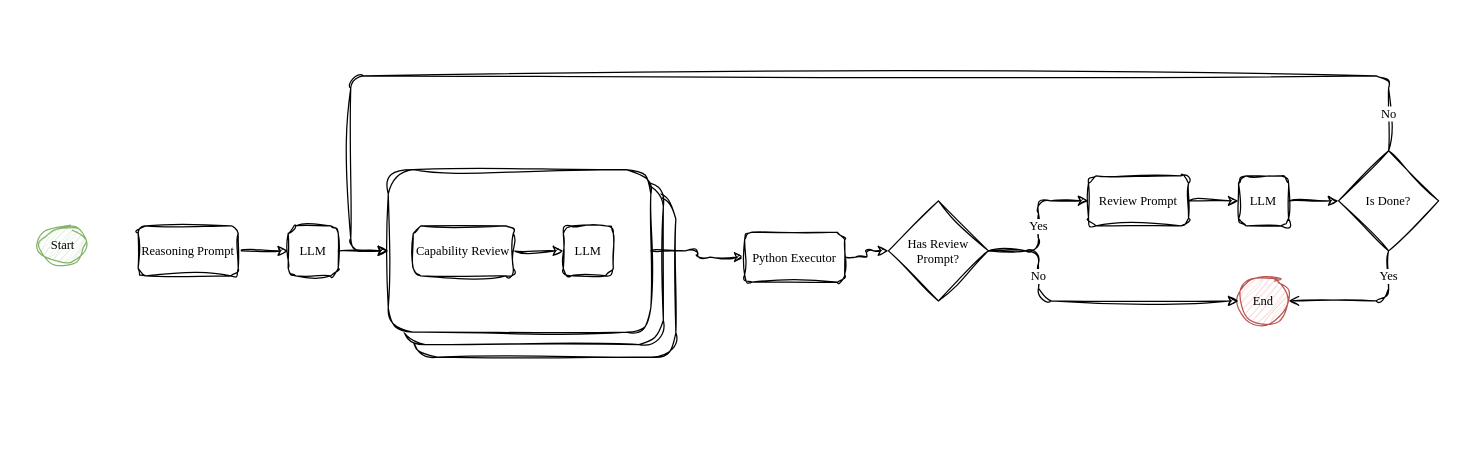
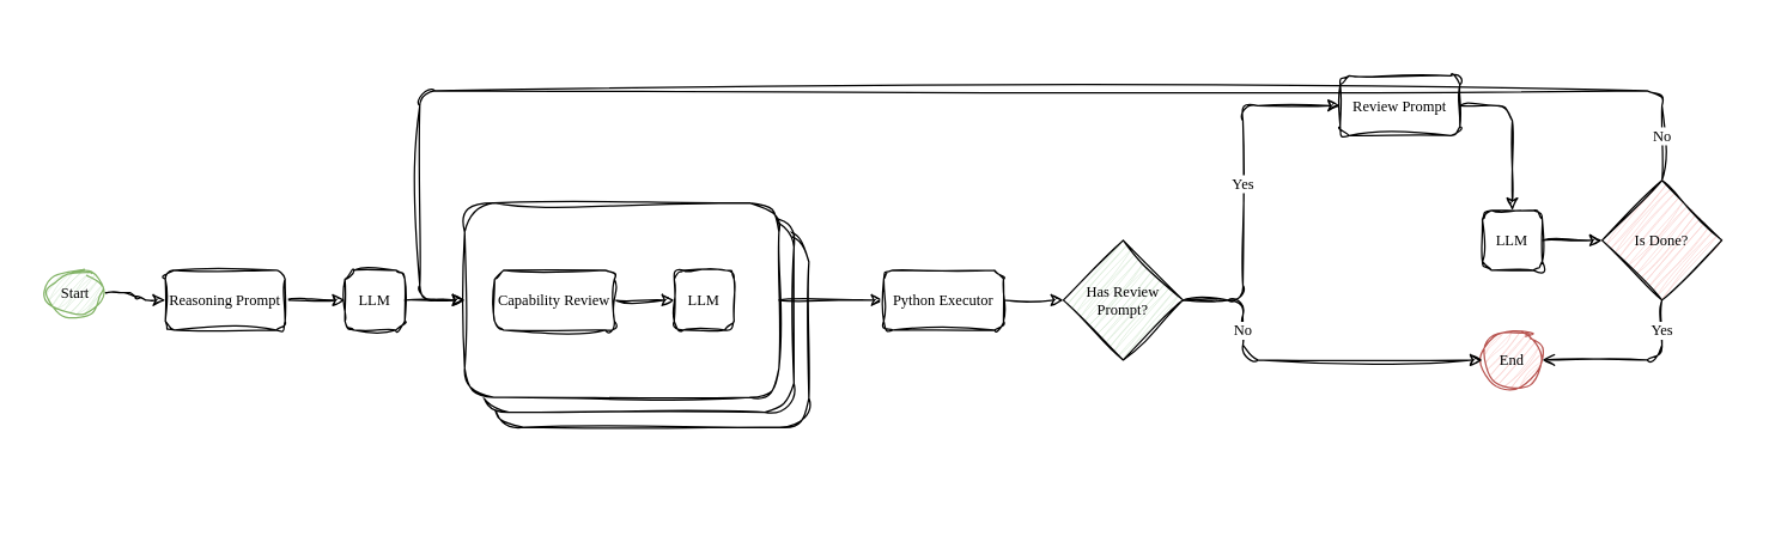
- <mxCell id="19" value="Review Prompt" style="rounded=1;whiteSpace=wrap;html=1;fontSize=10;sketch=1;curveFitting=1;jiggle=2;fontFamily=Comic Sans MS;" parent="1" vertex="1"><mxGeometry x="870" y="140" width="80" height="40" as="geometry" /></mxCell>
+ <mxCell id="19" value="Review Prompt" style="rounded=1;whiteSpace=wrap;html=1;fontSize=10;sketch=1;curveFitting=1;jiggle=2;fontFamily=Comic Sans MS;" parent="1" vertex="1"><mxGeometry x="895" y="50" width="80" height="40" as="geometry" /></mxCell>
- <mxCell id="28" value="Is Done?" style="rhombus;whiteSpace=wrap;html=1;fontSize=10;sketch=1;curveFitting=1;jiggle=2;fontFamily=Comic Sans MS;" parent="1" vertex="1"><mxGeometry x="1070" y="120" width="80" height="80" as="geometry" /></mxCell>
+ <mxCell id="28" value="Is Done?" style="rhombus;whiteSpace=wrap;html=1;fontSize=10;sketch=1;curveFitting=1;jiggle=2;fontFamily=Comic Sans MS;fillColor=#f8cecc;" parent="1" vertex="1"><mxGeometry x="1070" y="120" width="80" height="80" as="geometry" /></mxCell>
+ <mxCell id="7" style="edgeStyle=orthogonalEdgeStyle;html=1;fontSize=10;sketch=1;curveFitting=1;jiggle=2;fontFamily=Comic Sans MS;" parent="1" source="8" target="10" edge="1"><mxGeometry relative="1" as="geometry" /></mxCell>
- <mxCell id="25" value="Has Review Prompt?" style="rhombus;whiteSpace=wrap;html=1;fontSize=10;sketch=1;curveFitting=1;jiggle=2;fontFamily=Comic Sans MS;" parent="1" vertex="1"><mxGeometry x="710" y="160" width="80" height="80" as="geometry" /></mxCell>
+ <mxCell id="25" value="Has Review Prompt?" style="rhombus;whiteSpace=wrap;html=1;fontSize=10;sketch=1;curveFitting=1;jiggle=2;fontFamily=Comic Sans MS;fillColor=#d5e8d4;" parent="1" vertex="1"><mxGeometry x="710" y="160" width="80" height="80" as="geometry" /></mxCell>
- <mxCell id="17" value="Python Executor" style="rounded=1;whiteSpace=wrap;html=1;fontSize=10;sketch=1;curveFitting=1;jiggle=2;fontFamily=Comic Sans MS;" parent="1" vertex="1"><mxGeometry x="595" y="185" width="80" height="40" as="geometry" /></mxCell>
+ <mxCell id="17" value="Python Executor" style="rounded=1;whiteSpace=wrap;html=1;fontSize=10;sketch=1;curveFitting=1;jiggle=2;fontFamily=Comic Sans MS;" parent="1" vertex="1"><mxGeometry x="590" y="180" width="80" height="40" as="geometry" /></mxCell>
